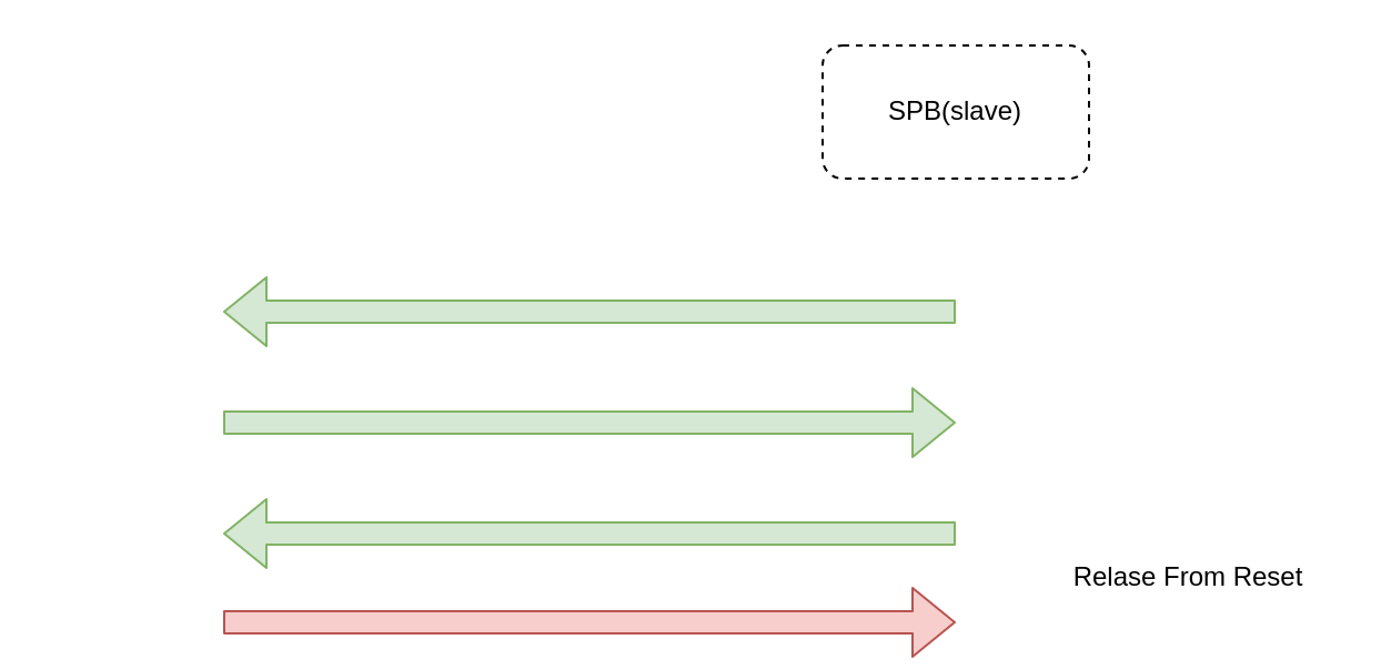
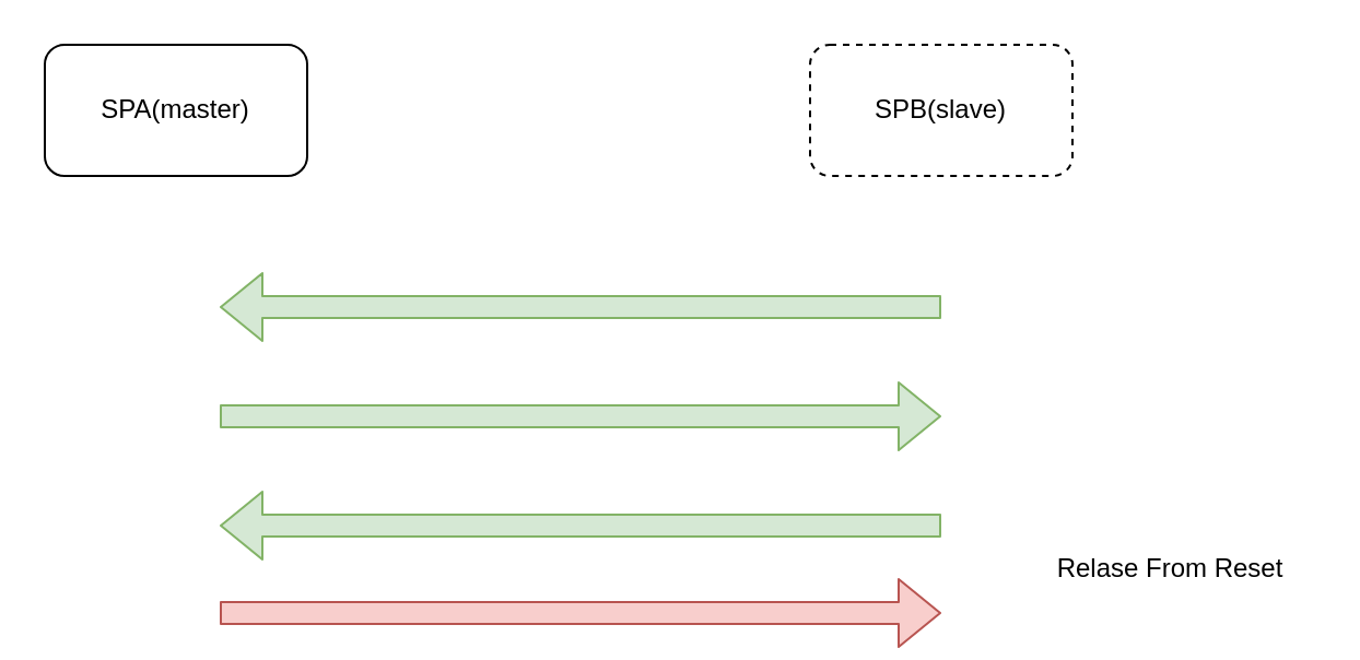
+ <mxCell id="2" value="SPA(master)" style="rounded=1;whiteSpace=wrap;html=1;" vertex="1" parent="1"><mxGeometry x="20" y="20" width="120" height="60" as="geometry" /></mxCell>
